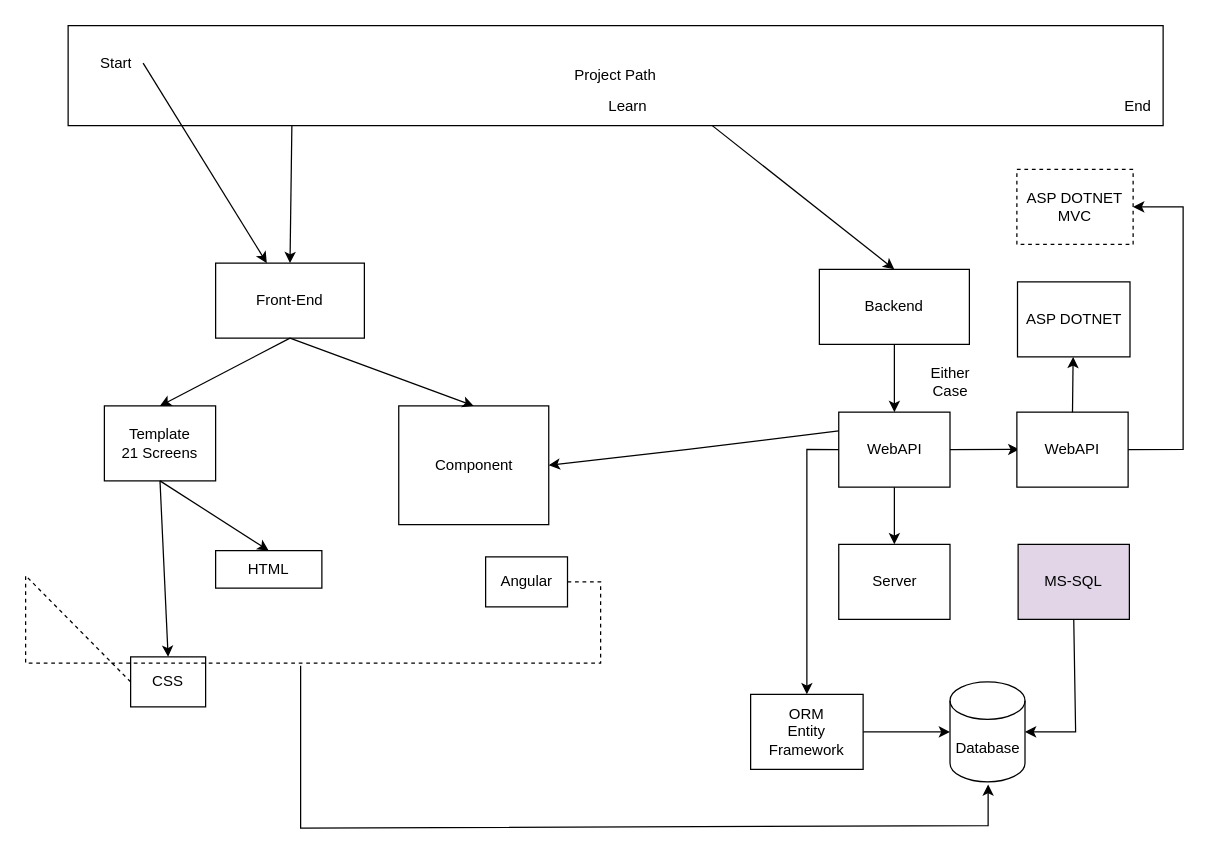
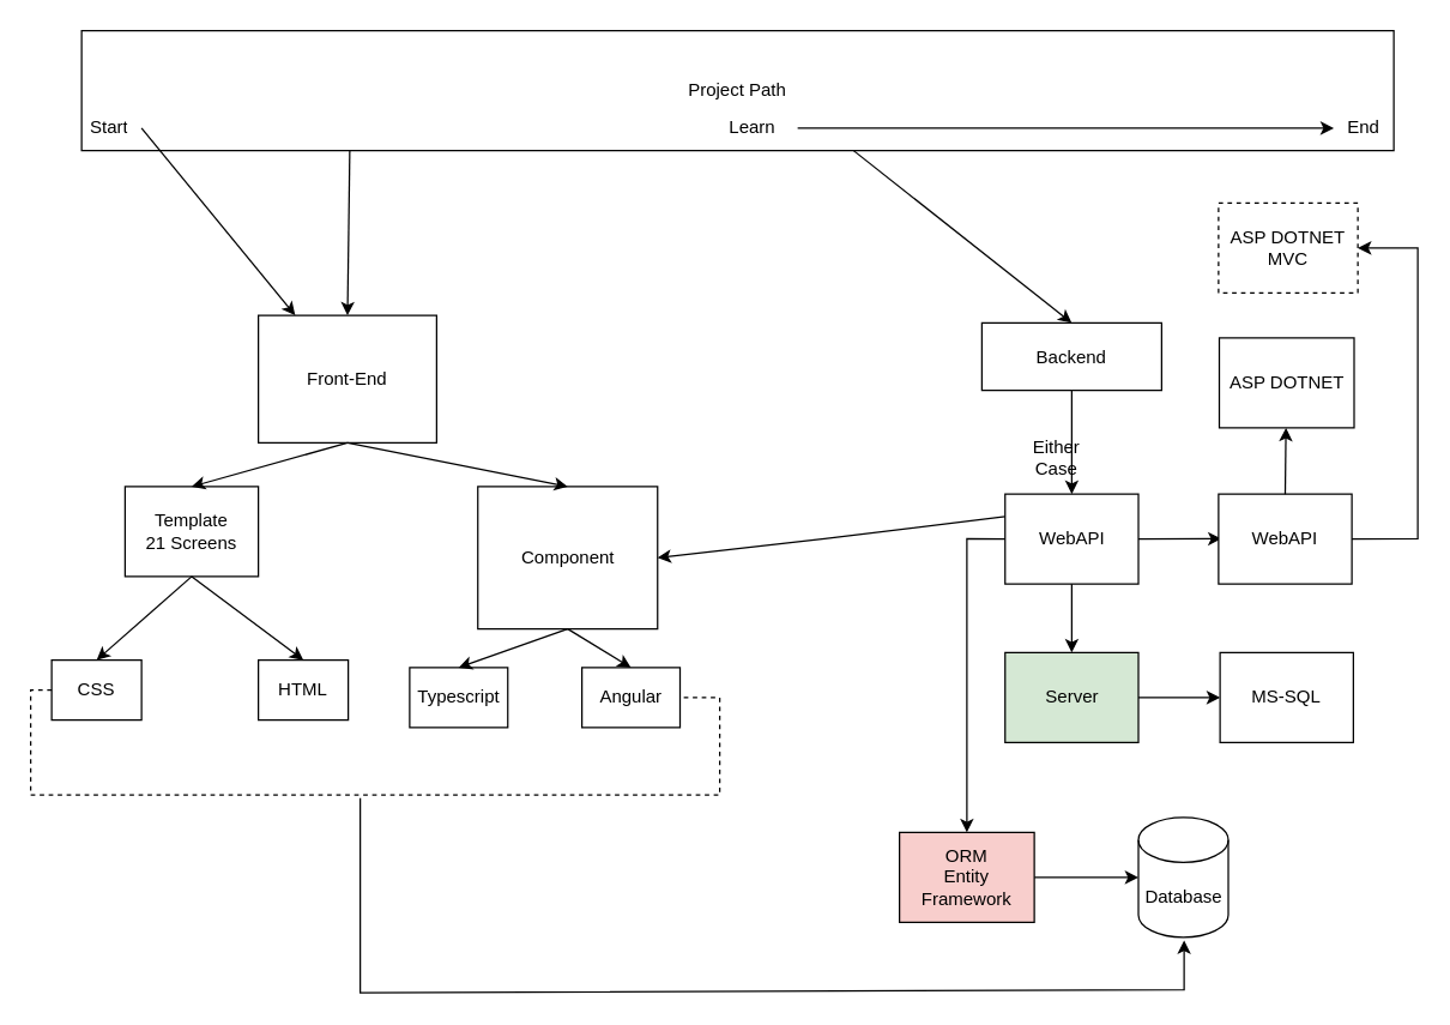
- <mxCell id="3" value="Start" style="text;strokeColor=none;fillColor=none;align=left;verticalAlign=middle;spacingLeft=4;spacingRight=4;overflow=hidden;points=[[0,0.5],[1,0.5]];portConstraint=eastwest;rotatable=0;whiteSpace=wrap;html=1;" vertex="1" parent="1"><mxGeometry x="74" y="35" width="40" height="30" as="geometry" /></mxCell>
+ <mxCell id="3" value="Start" style="text;strokeColor=none;fillColor=none;align=left;verticalAlign=middle;spacingLeft=4;spacingRight=4;overflow=hidden;points=[[0,0.5],[1,0.5]];portConstraint=eastwest;rotatable=0;whiteSpace=wrap;html=1;" vertex="1" parent="1"><mxGeometry x="54" y="70" width="40" height="30" as="geometry" /></mxCell>
+ <mxCell id="31" value="" style="endArrow=classic;html=1;rounded=0;entryX=0;entryY=0.5;entryDx=0;entryDy=0;exitX=1;exitY=0.5;exitDx=0;exitDy=0;" edge="1" parent="1" source="29" target="4"><mxGeometry width="50" height="50" relative="1" as="geometry"><mxPoint x="364" y="220" as="sourcePoint" /><mxPoint x="414" y="170" as="targetPoint" /></mxGeometry></mxCell>
- <mxCell id="5" value="Front-End" style="rounded=0;whiteSpace=wrap;html=1;" vertex="1" parent="1"><mxGeometry x="172" y="210" width="119" height="60" as="geometry" /></mxCell>
+ <mxCell id="5" value="Front-End" style="rounded=0;whiteSpace=wrap;html=1;" vertex="1" parent="1"><mxGeometry x="172" y="210" width="119" height="85" as="geometry" /></mxCell>
- <mxCell id="19" value="Backend" style="rounded=0;whiteSpace=wrap;html=1;" vertex="1" parent="1"><mxGeometry x="655" y="215" width="120" height="60" as="geometry" /></mxCell>
+ <mxCell id="19" value="Backend" style="rounded=0;whiteSpace=wrap;html=1;" vertex="1" parent="1"><mxGeometry x="655" y="215" width="120" height="45" as="geometry" /></mxCell>
- <mxCell id="44" value="Either Case" style="text;html=1;align=center;verticalAlign=middle;whiteSpace=wrap;rounded=0;" vertex="1" parent="1"><mxGeometry x="730" y="290" width="60" height="30" as="geometry" /></mxCell>
+ <mxCell id="44" value="Either Case" style="text;html=1;align=center;verticalAlign=middle;whiteSpace=wrap;rounded=0;" vertex="1" parent="1"><mxGeometry x="675" y="290" width="60" height="30" as="geometry" /></mxCell>
+ <mxCell id="18" value="" style="endArrow=classic;html=1;rounded=0;entryX=0.5;entryY=0;entryDx=0;entryDy=0;exitX=0.5;exitY=1;exitDx=0;exitDy=0;" edge="1" parent="1" source="7" target="17"><mxGeometry width="50" height="50" relative="1" as="geometry"><mxPoint x="393" y="350" as="sourcePoint" /><mxPoint x="443" y="300" as="targetPoint" /></mxGeometry></mxCell>
+ <mxCell id="16" value="" style="endArrow=classic;html=1;rounded=0;entryX=0.5;entryY=0;entryDx=0;entryDy=0;exitX=0.5;exitY=1;exitDx=0;exitDy=0;" edge="1" parent="1" source="7" target="15"><mxGeometry width="50" height="50" relative="1" as="geometry"><mxPoint x="393" y="350" as="sourcePoint" /><mxPoint x="443" y="300" as="targetPoint" /></mxGeometry></mxCell>
- <mxCell id="11" value="HTML" style="rounded=0;whiteSpace=wrap;html=1;" vertex="1" parent="1"><mxGeometry x="172" y="440" width="85" height="30" as="geometry" /></mxCell>
+ <mxCell id="11" value="HTML" style="rounded=0;whiteSpace=wrap;html=1;" vertex="1" parent="1"><mxGeometry x="172" y="440" width="60" height="40" as="geometry" /></mxCell>
+ <mxCell id="15" value="Typescript" style="rounded=0;whiteSpace=wrap;html=1;" vertex="1" parent="1"><mxGeometry x="273" y="445" width="65.5" height="40" as="geometry" /></mxCell>
- <mxCell id="22" value="Server" style="rounded=0;whiteSpace=wrap;html=1;" vertex="1" parent="1"><mxGeometry x="670.5" y="435" width="89" height="60" as="geometry" /></mxCell>
+ <mxCell id="22" value="Server" style="rounded=0;whiteSpace=wrap;html=1;fillColor=#d5e8d4;" vertex="1" parent="1"><mxGeometry x="670.5" y="435" width="89" height="60" as="geometry" /></mxCell>
+ <mxCell id="27" value="" style="endArrow=classic;html=1;rounded=0;entryX=0;entryY=0.5;entryDx=0;entryDy=0;exitX=1;exitY=0.5;exitDx=0;exitDy=0;" edge="1" parent="1" source="22" target="28"><mxGeometry width="50" height="50" relative="1" as="geometry"><mxPoint x="624" y="435" as="sourcePoint" /><mxPoint x="674" y="385" as="targetPoint" /></mxGeometry></mxCell>
- <mxCell id="28" value="MS-SQL" style="rounded=0;whiteSpace=wrap;html=1;fillColor=#e1d5e7;" vertex="1" parent="1"><mxGeometry x="814" y="435" width="89" height="60" as="geometry" /></mxCell>
+ <mxCell id="28" value="MS-SQL" style="rounded=0;whiteSpace=wrap;html=1;" vertex="1" parent="1"><mxGeometry x="814" y="435" width="89" height="60" as="geometry" /></mxCell>
- <mxCell id="10" value="CSS" style="rounded=0;whiteSpace=wrap;html=1;" vertex="1" parent="1"><mxGeometry x="104" y="525" width="60" height="40" as="geometry" /></mxCell>
+ <mxCell id="10" value="CSS" style="rounded=0;whiteSpace=wrap;html=1;" vertex="1" parent="1"><mxGeometry x="34" y="440" width="60" height="40" as="geometry" /></mxCell>
- <mxCell id="36" value="" style="endArrow=classic;html=1;rounded=0;entryX=1;entryY=0.5;entryDx=0;entryDy=0;entryPerimeter=0;exitX=0.5;exitY=1;exitDx=0;exitDy=0;" edge="1" parent="1" source="28" target="32"><mxGeometry width="50" height="50" relative="1" as="geometry"><mxPoint x="510" y="485" as="sourcePoint" /><mxPoint x="560" y="435" as="targetPoint" /><Array as="points"><mxPoint x="860" y="585" /></Array></mxGeometry></mxCell>
- <mxCell id="34" value="ORM&lt;div&gt;Entity Framework&lt;/div&gt;" style="rounded=0;whiteSpace=wrap;html=1;" vertex="1" parent="1"><mxGeometry x="600" y="555" width="90" height="60" as="geometry" /></mxCell>
+ <mxCell id="34" value="ORM&lt;div&gt;Entity Framework&lt;/div&gt;" style="rounded=0;whiteSpace=wrap;html=1;fillColor=#f8cecc;" vertex="1" parent="1"><mxGeometry x="600" y="555" width="90" height="60" as="geometry" /></mxCell>
